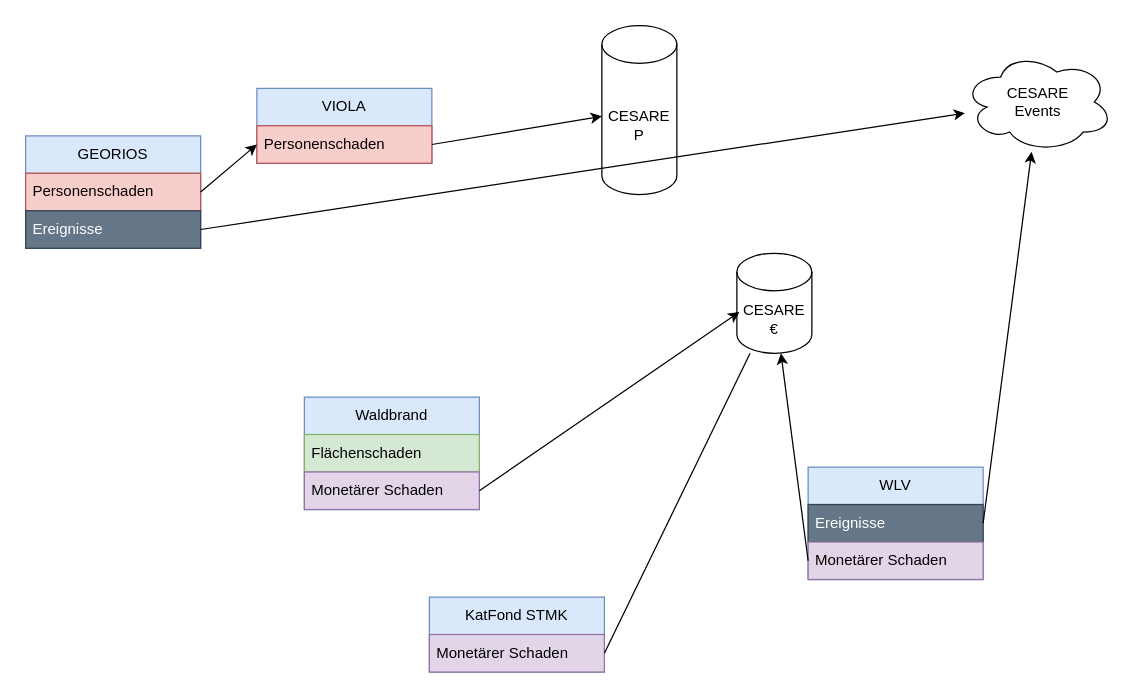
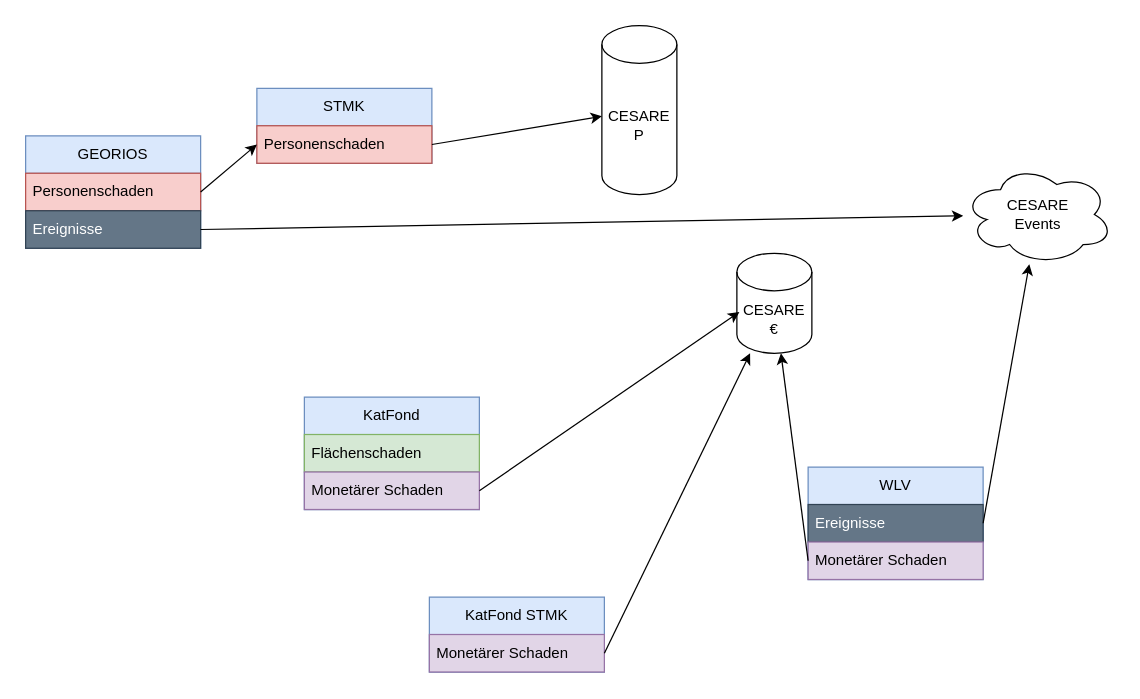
- <mxCell id="17" value="CESARE&lt;div&gt;Events&lt;/div&gt;" style="ellipse;shape=cloud;whiteSpace=wrap;html=1;" vertex="1" parent="1"><mxGeometry x="770" y="41" width="120" height="80" as="geometry" /></mxCell>
+ <mxCell id="17" value="CESARE&lt;div&gt;Events&lt;/div&gt;" style="ellipse;shape=cloud;whiteSpace=wrap;html=1;" vertex="1" parent="1"><mxGeometry x="770" y="131" width="120" height="80" as="geometry" /></mxCell>
- <mxCell id="2" value="VIOLA" style="swimlane;fontStyle=0;childLayout=stackLayout;horizontal=1;startSize=30;horizontalStack=0;resizeParent=1;resizeParentMax=0;resizeLast=0;collapsible=1;marginBottom=0;whiteSpace=wrap;html=1;fillColor=#dae8fc;strokeColor=#6c8ebf;" vertex="1" parent="1"><mxGeometry x="205" y="70" width="140" height="60" as="geometry"><mxRectangle x="50" y="525" width="80" height="30" as="alternateBounds" /></mxGeometry></mxCell>
+ <mxCell id="2" value="STMK" style="swimlane;fontStyle=0;childLayout=stackLayout;horizontal=1;startSize=30;horizontalStack=0;resizeParent=1;resizeParentMax=0;resizeLast=0;collapsible=1;marginBottom=0;whiteSpace=wrap;html=1;fillColor=#dae8fc;strokeColor=#6c8ebf;" vertex="1" parent="1"><mxGeometry x="205" y="70" width="140" height="60" as="geometry"><mxRectangle x="50" y="525" width="80" height="30" as="alternateBounds" /></mxGeometry></mxCell>
- <mxCell id="16" value="" style="endArrow=none;html=1;rounded=0;exitX=1;exitY=0.75;exitDx=0;exitDy=0;" edge="1" parent="1" source="9" target="7"><mxGeometry width="50" height="50" relative="1" as="geometry"><mxPoint x="393" y="402" as="sourcePoint" /><mxPoint x="605" y="234" as="targetPoint" /></mxGeometry></mxCell>
+ <mxCell id="16" value="" style="endArrow=classic;html=1;rounded=0;exitX=1;exitY=0.75;exitDx=0;exitDy=0;" edge="1" parent="1" source="9" target="7"><mxGeometry width="50" height="50" relative="1" as="geometry"><mxPoint x="393" y="402" as="sourcePoint" /><mxPoint x="605" y="234" as="targetPoint" /></mxGeometry></mxCell>
- <mxCell id="4" value="Waldbrand" style="swimlane;fontStyle=0;childLayout=stackLayout;horizontal=1;startSize=30;horizontalStack=0;resizeParent=1;resizeParentMax=0;resizeLast=0;collapsible=1;marginBottom=0;whiteSpace=wrap;html=1;fillColor=#dae8fc;strokeColor=#6c8ebf;" vertex="1" parent="1"><mxGeometry x="243" y="317" width="140" height="90" as="geometry" /></mxCell>
+ <mxCell id="4" value="KatFond" style="swimlane;fontStyle=0;childLayout=stackLayout;horizontal=1;startSize=30;horizontalStack=0;resizeParent=1;resizeParentMax=0;resizeLast=0;collapsible=1;marginBottom=0;whiteSpace=wrap;html=1;fillColor=#dae8fc;strokeColor=#6c8ebf;" vertex="1" parent="1"><mxGeometry x="243" y="317" width="140" height="90" as="geometry" /></mxCell>
